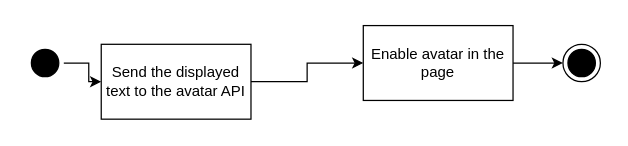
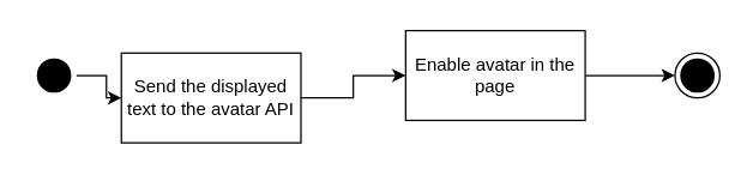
- <mxCell id="8" value="Enable avatar in the page" style="rounded=0;whiteSpace=wrap;html=1;" parent="1" vertex="1"><mxGeometry x="290" y="20" width="120" height="60" as="geometry" /></mxCell>
+ <mxCell id="8" value="Enable avatar in the page" style="rounded=0;whiteSpace=wrap;html=1;" parent="1" vertex="1"><mxGeometry x="270" y="20" width="120" height="60" as="geometry" /></mxCell>
